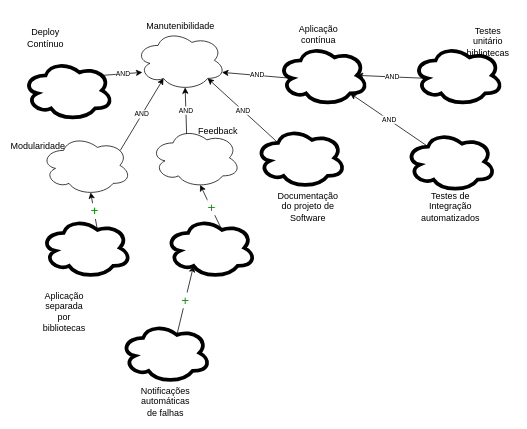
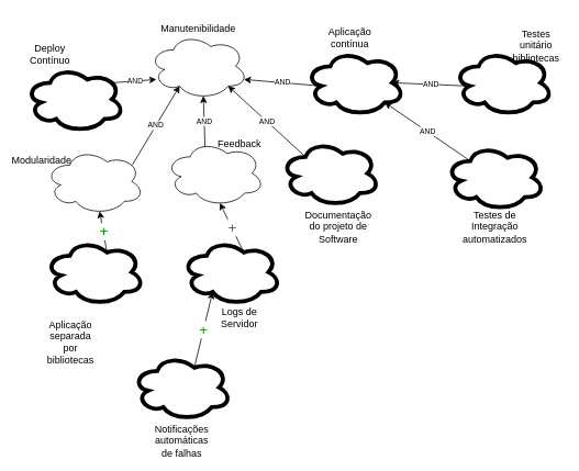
- <mxCell id="28" value="Deploy Contínuo" style="text;html=1;strokeColor=none;fillColor=none;align=center;verticalAlign=middle;whiteSpace=wrap;rounded=0;" vertex="1" parent="1"><mxGeometry x="30" y="35" width="60" height="30" as="geometry" /></mxCell>
+ <mxCell id="28" value="Deploy Contínuo" style="text;html=1;strokeColor=none;fillColor=none;align=center;verticalAlign=middle;whiteSpace=wrap;rounded=0;" vertex="1" parent="1"><mxGeometry x="30" y="50" width="60" height="30" as="geometry" /></mxCell>
+ <mxCell id="22" value="Logs de Servidor" style="text;html=1;strokeColor=none;fillColor=none;align=center;verticalAlign=middle;whiteSpace=wrap;rounded=0;" vertex="1" parent="1"><mxGeometry x="260" y="370" width="60" height="30" as="geometry" /></mxCell>
